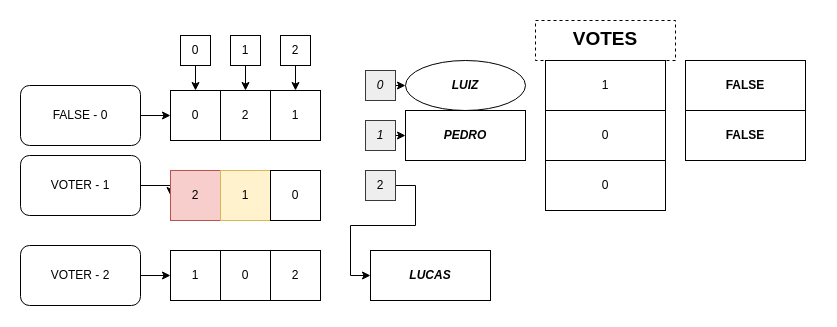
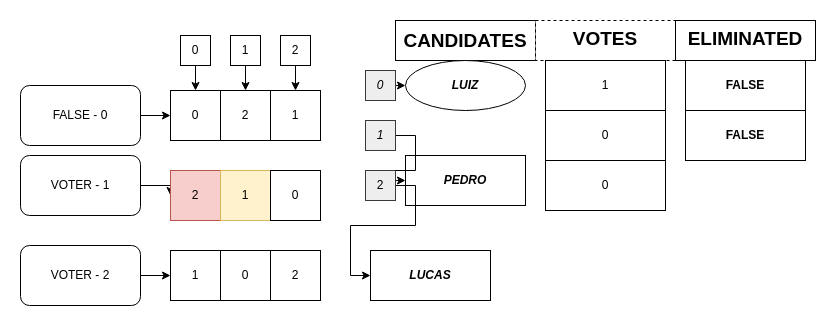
+ <mxCell id="23" value="&lt;p style=&quot;line-height: 120%; font-size: 22px;&quot;&gt;&lt;b style=&quot;font-size: 19px;&quot;&gt;CANDIDATES&lt;/b&gt;&lt;/p&gt;" style="rounded=0;whiteSpace=wrap;html=1;" parent="1" vertex="1"><mxGeometry x="395" y="20" width="140" height="40" as="geometry" /></mxCell>
+ <mxCell id="33" value="&lt;p style=&quot;line-height: 120%;&quot;&gt;&lt;span style=&quot;font-size: 19px;&quot;&gt;&lt;b&gt;ELIMINATED&lt;/b&gt;&lt;/span&gt;&lt;/p&gt;" style="rounded=0;whiteSpace=wrap;html=1;" parent="1" vertex="1"><mxGeometry x="675" y="20" width="140" height="40" as="geometry" /></mxCell>
- <mxCell id="25" value="&lt;b&gt;&lt;i&gt;PEDRO&lt;/i&gt;&lt;/b&gt;" style="rounded=0;whiteSpace=wrap;html=1;" parent="1" vertex="1"><mxGeometry x="405" y="110" width="120" height="50" as="geometry" /></mxCell>
+ <mxCell id="25" value="&lt;b&gt;&lt;i&gt;PEDRO&lt;/i&gt;&lt;/b&gt;" style="rounded=0;whiteSpace=wrap;html=1;" parent="1" vertex="1"><mxGeometry x="405" y="155" width="120" height="50" as="geometry" /></mxCell>
